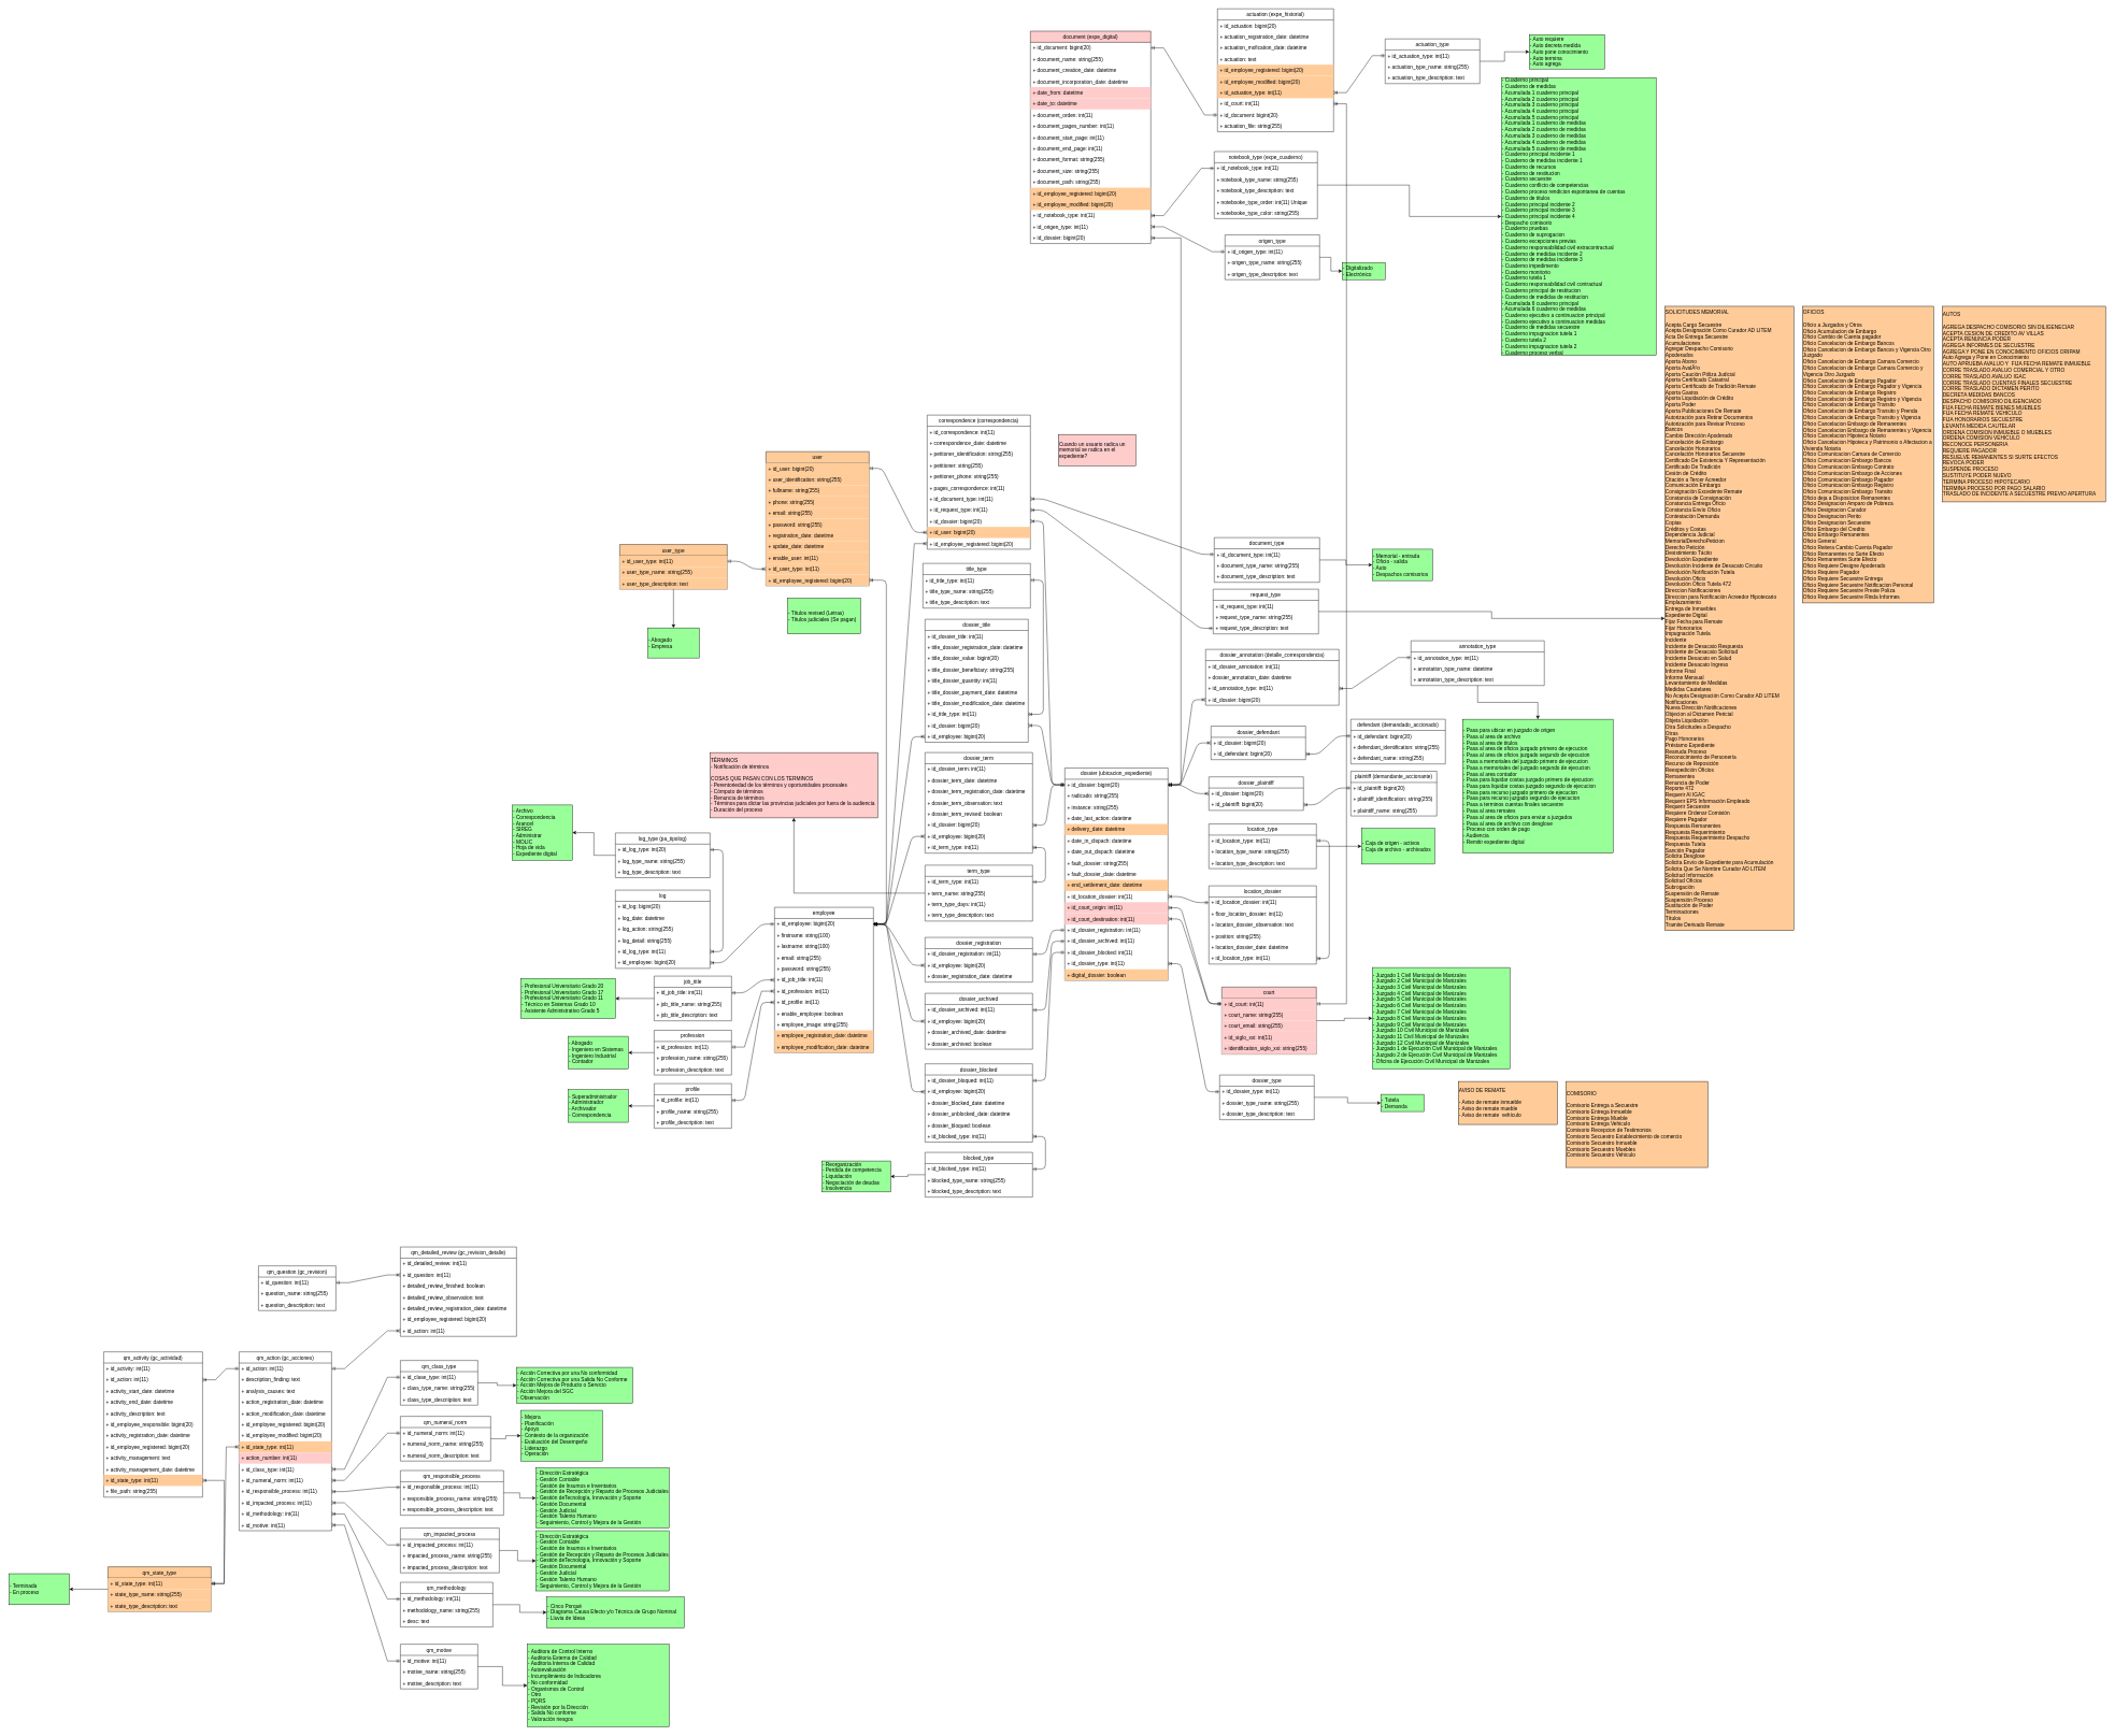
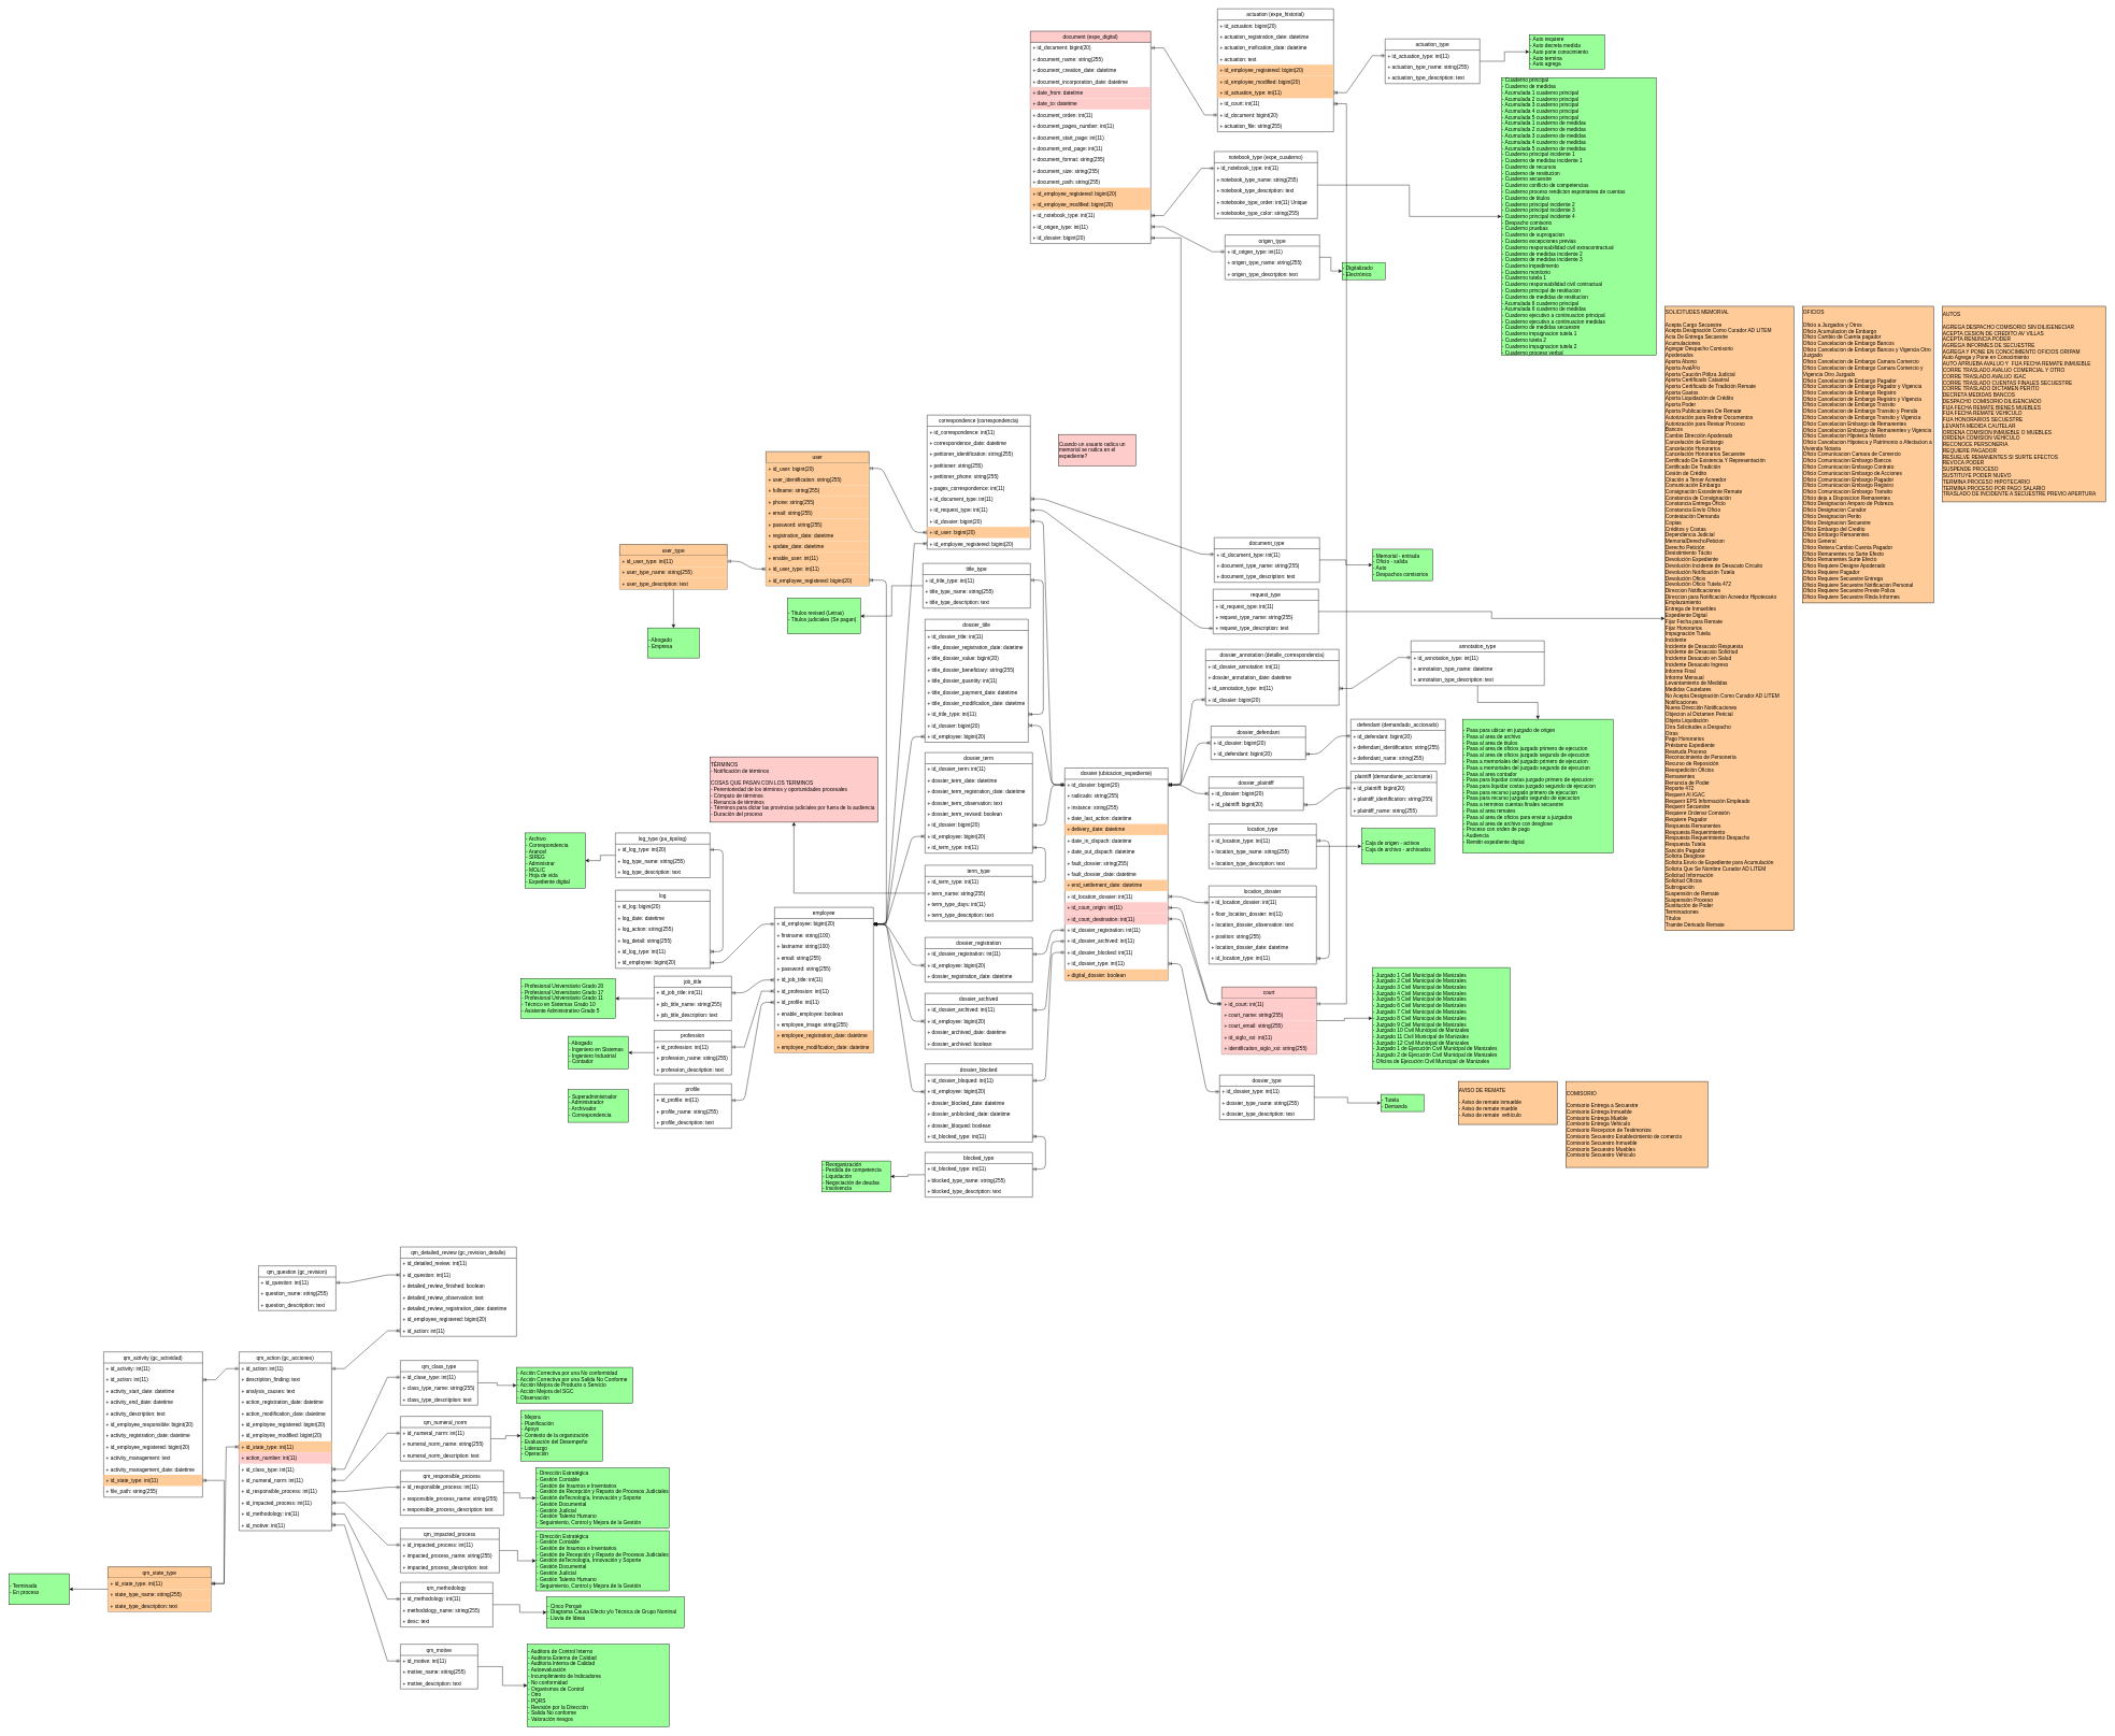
+ <mxCell id="194" style="edgeStyle=orthogonalEdgeStyle;rounded=0;orthogonalLoop=1;jettySize=auto;html=1;" parent="1" source="189" target="195" edge="1"><mxGeometry relative="1" as="geometry"><mxPoint x="2712.5" y="1472" as="targetPoint" /><mxPoint x="2560" y="1438" as="sourcePoint" /></mxGeometry></mxCell>
- <mxCell id="170" value="TÉRMINOS&lt;br&gt;- Notificación de términos&lt;br&gt;&lt;br&gt;COSAS QUE PASAN CON LOS TERMINOS&lt;br&gt;- Perentoriedad de los términos y oportunidades procesales&lt;br&gt;- Cómputo de términos&lt;br&gt;- Renuncia de términos&lt;br&gt;- Términos para dictar las provincias judiciales por fuera de la audiencia&lt;br&gt;- Duración del proceso" style="whiteSpace=wrap;html=1;align=left;fillColor=#FFCCCC;" parent="1" vertex="1"><mxGeometry x="1650" y="1750" width="390" height="152" as="geometry" /></mxCell>
+ <mxCell id="170" value="TÉRMINOS&lt;br&gt;- Notificación de términos&lt;br&gt;&lt;br&gt;COSAS QUE PASAN CON LOS TERMINOS&lt;br&gt;- Perentoriedad de los términos y oportunidades procesales&lt;br&gt;- Cómputo de términos&lt;br&gt;- Renuncia de términos&lt;br&gt;- Términos para dictar las provincias judiciales por fuera de la audiencia&lt;br&gt;- Duración del proceso" style="whiteSpace=wrap;html=1;align=left;fillColor=#FFCCCC;" parent="1" vertex="1"><mxGeometry x="1650" y="1760" width="390" height="152" as="geometry" /></mxCell>
- <mxCell id="166" value="- Archivo&lt;br&gt;- Correspondencia&lt;br&gt;- Arancel&lt;br&gt;- SIREG&lt;br&gt;- Administrar&lt;br&gt;- MOLIC&lt;br&gt;- Hoja de vida&lt;br&gt;- Expediente digital" style="whiteSpace=wrap;html=1;align=left;fillColor=#99FF99;" parent="1" vertex="1"><mxGeometry x="1190" y="1872" width="140" height="128.5" as="geometry" /></mxCell>
+ <mxCell id="166" value="- Archivo&lt;br&gt;- Correspondencia&lt;br&gt;- Arancel&lt;br&gt;- SIREG&lt;br&gt;- Administrar&lt;br&gt;- MOLIC&lt;br&gt;- Hoja de vida&lt;br&gt;- Expediente digital" style="whiteSpace=wrap;html=1;align=left;fillColor=#99FF99;" parent="1" vertex="1"><mxGeometry x="1220" y="1937" width="140" height="128.5" as="geometry" /></mxCell>
- <mxCell id="171" style="edgeStyle=orthogonalEdgeStyle;rounded=0;orthogonalLoop=1;jettySize=auto;html=1;" parent="1" source="20" target="172" edge="1"><mxGeometry relative="1" as="geometry"><mxPoint x="1505" y="2712" as="targetPoint" /><mxPoint x="1685" y="2585" as="sourcePoint" /></mxGeometry></mxCell>
